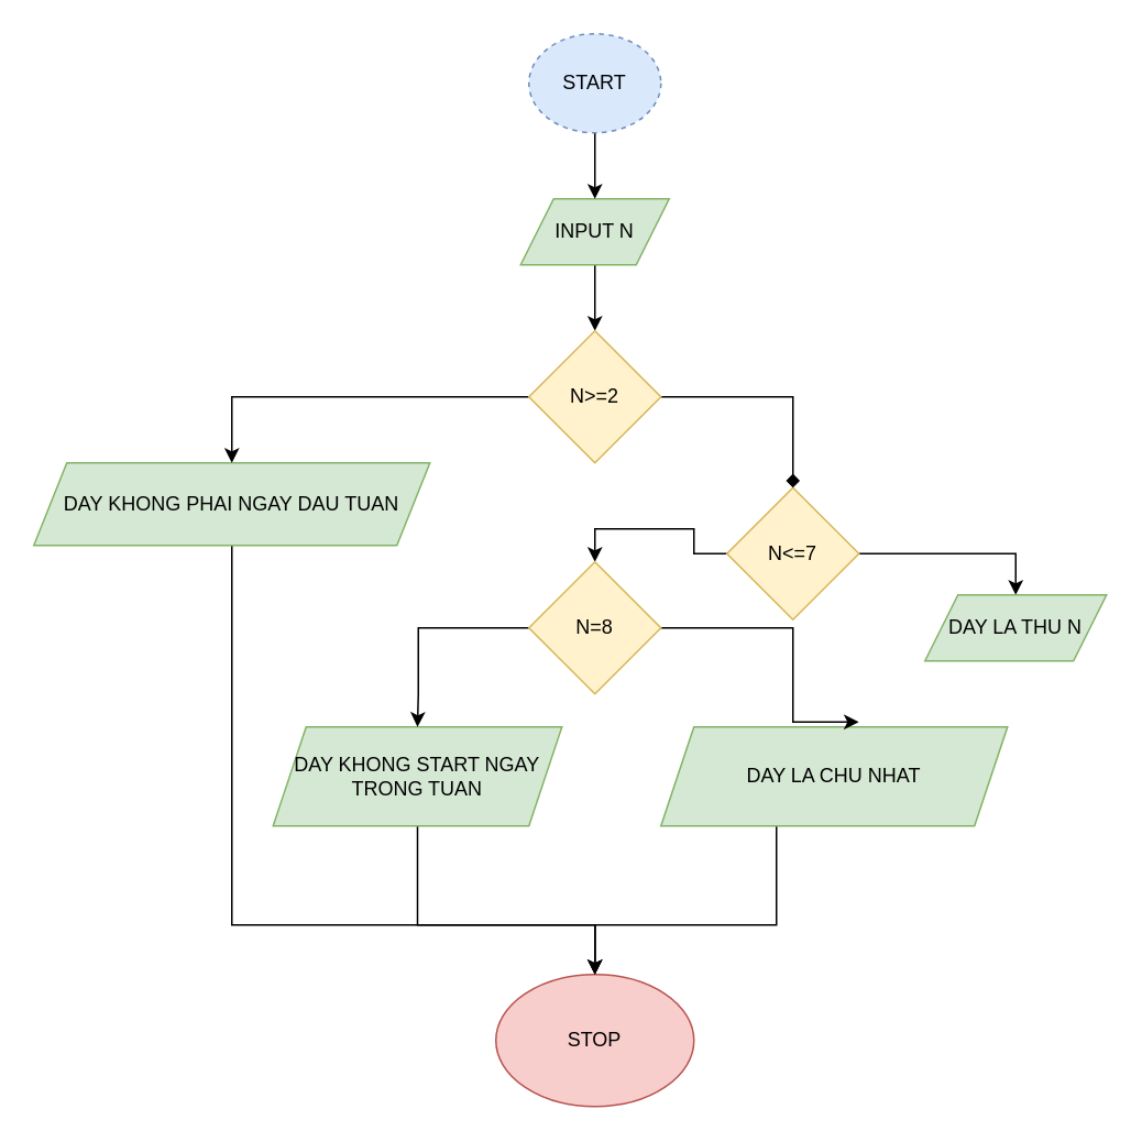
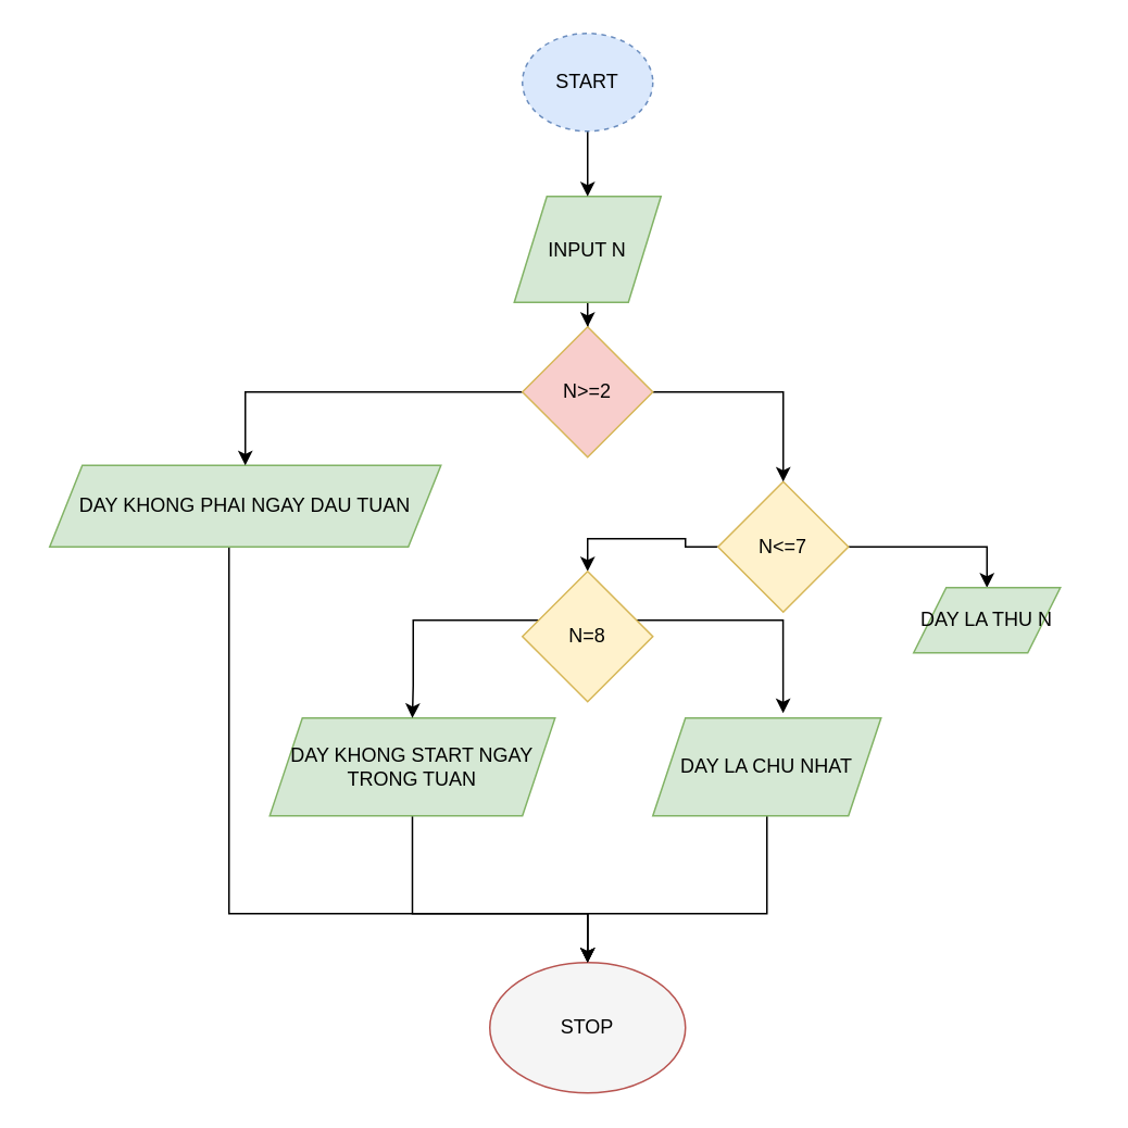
- <mxCell id="12" value="INPUT N" style="shape=parallelogram;perimeter=parallelogramPerimeter;whiteSpace=wrap;html=1;fixedSize=1;fillColor=#d5e8d4;strokeColor=#82b366;" vertex="1" parent="1"><mxGeometry x="315" y="120" width="90" height="40" as="geometry" /></mxCell>
+ <mxCell id="12" value="INPUT N" style="shape=parallelogram;perimeter=parallelogramPerimeter;whiteSpace=wrap;html=1;fixedSize=1;fillColor=#d5e8d4;strokeColor=#82b366;" vertex="1" parent="1"><mxGeometry x="315" y="120" width="90" height="65" as="geometry" /></mxCell>
- <mxCell id="17" value="N&amp;gt;=2" style="rhombus;whiteSpace=wrap;html=1;fillColor=#fff2cc;strokeColor=#d6b656;" vertex="1" parent="1"><mxGeometry x="320" y="200" width="80" height="80" as="geometry" /></mxCell>
+ <mxCell id="17" value="N&amp;gt;=2" style="rhombus;whiteSpace=wrap;html=1;fillColor=#f8cecc;strokeColor=#d6b656;" vertex="1" parent="1"><mxGeometry x="320" y="200" width="80" height="80" as="geometry" /></mxCell>
- <mxCell id="15" style="edgeStyle=orthogonalEdgeStyle;rounded=0;orthogonalLoop=1;jettySize=auto;html=1;entryX=0.5;entryY=0;entryDx=0;entryDy=0;endArrow=diamond;" edge="1" parent="1" source="17" target="7"><mxGeometry relative="1" as="geometry"><mxPoint x="480" y="240" as="targetPoint" /></mxGeometry></mxCell>
+ <mxCell id="15" style="edgeStyle=orthogonalEdgeStyle;rounded=0;orthogonalLoop=1;jettySize=auto;html=1;entryX=0.5;entryY=0;entryDx=0;entryDy=0;" edge="1" parent="1" source="17" target="7"><mxGeometry relative="1" as="geometry"><mxPoint x="480" y="240" as="targetPoint" /></mxGeometry></mxCell>
- <mxCell id="10" value="DAY KHONG PHAI NGAY DAU TUAN" style="shape=parallelogram;perimeter=parallelogramPerimeter;whiteSpace=wrap;html=1;fixedSize=1;fillColor=#d5e8d4;strokeColor=#82b366;" vertex="1" parent="1"><mxGeometry x="20" y="280" width="240" height="50" as="geometry" /></mxCell>
+ <mxCell id="10" value="DAY KHONG PHAI NGAY DAU TUAN" style="shape=parallelogram;perimeter=parallelogramPerimeter;whiteSpace=wrap;html=1;fixedSize=1;fillColor=#d5e8d4;strokeColor=#82b366;" vertex="1" parent="1"><mxGeometry x="30" y="285" width="240" height="50" as="geometry" /></mxCell>
- <mxCell id="20" value="N=8" style="rhombus;whiteSpace=wrap;html=1;fillColor=#fff2cc;strokeColor=#d6b656;" vertex="1" parent="1"><mxGeometry x="320" y="340" width="80" height="80" as="geometry" /></mxCell>
+ <mxCell id="20" value="N=8" style="rhombus;whiteSpace=wrap;html=1;fillColor=#fff2cc;strokeColor=#d6b656;" vertex="1" parent="1"><mxGeometry x="320" y="350" width="80" height="80" as="geometry" /></mxCell>
- <mxCell id="8" value="DAY LA THU N" style="shape=parallelogram;perimeter=parallelogramPerimeter;whiteSpace=wrap;html=1;fixedSize=1;fillColor=#d5e8d4;strokeColor=#82b366;" vertex="1" parent="1"><mxGeometry x="560" y="360" width="110" height="40" as="geometry" /></mxCell>
+ <mxCell id="8" value="DAY LA THU N" style="shape=parallelogram;perimeter=parallelogramPerimeter;whiteSpace=wrap;html=1;fixedSize=1;fillColor=#d5e8d4;strokeColor=#82b366;" vertex="1" parent="1"><mxGeometry x="560" y="360" width="90" height="40" as="geometry" /></mxCell>
- <mxCell id="14" value="DAY LA CHU NHAT" style="shape=parallelogram;perimeter=parallelogramPerimeter;whiteSpace=wrap;html=1;fixedSize=1;fillColor=#d5e8d4;strokeColor=#82b366;" vertex="1" parent="1"><mxGeometry x="400" y="440" width="210" height="60" as="geometry" /></mxCell>
+ <mxCell id="14" value="DAY LA CHU NHAT" style="shape=parallelogram;perimeter=parallelogramPerimeter;whiteSpace=wrap;html=1;fixedSize=1;fillColor=#d5e8d4;strokeColor=#82b366;" vertex="1" parent="1"><mxGeometry x="400" y="440" width="140" height="60" as="geometry" /></mxCell>
- <mxCell id="2" value="STOP" style="ellipse;whiteSpace=wrap;html=1;fillColor=#f8cecc;strokeColor=#b85450;" vertex="1" parent="1"><mxGeometry x="300" y="590" width="120" height="80" as="geometry" /></mxCell>
+ <mxCell id="2" value="STOP" style="ellipse;whiteSpace=wrap;html=1;fillColor=#f5f5f5;strokeColor=#b85450;" vertex="1" parent="1"><mxGeometry x="300" y="590" width="120" height="80" as="geometry" /></mxCell>
